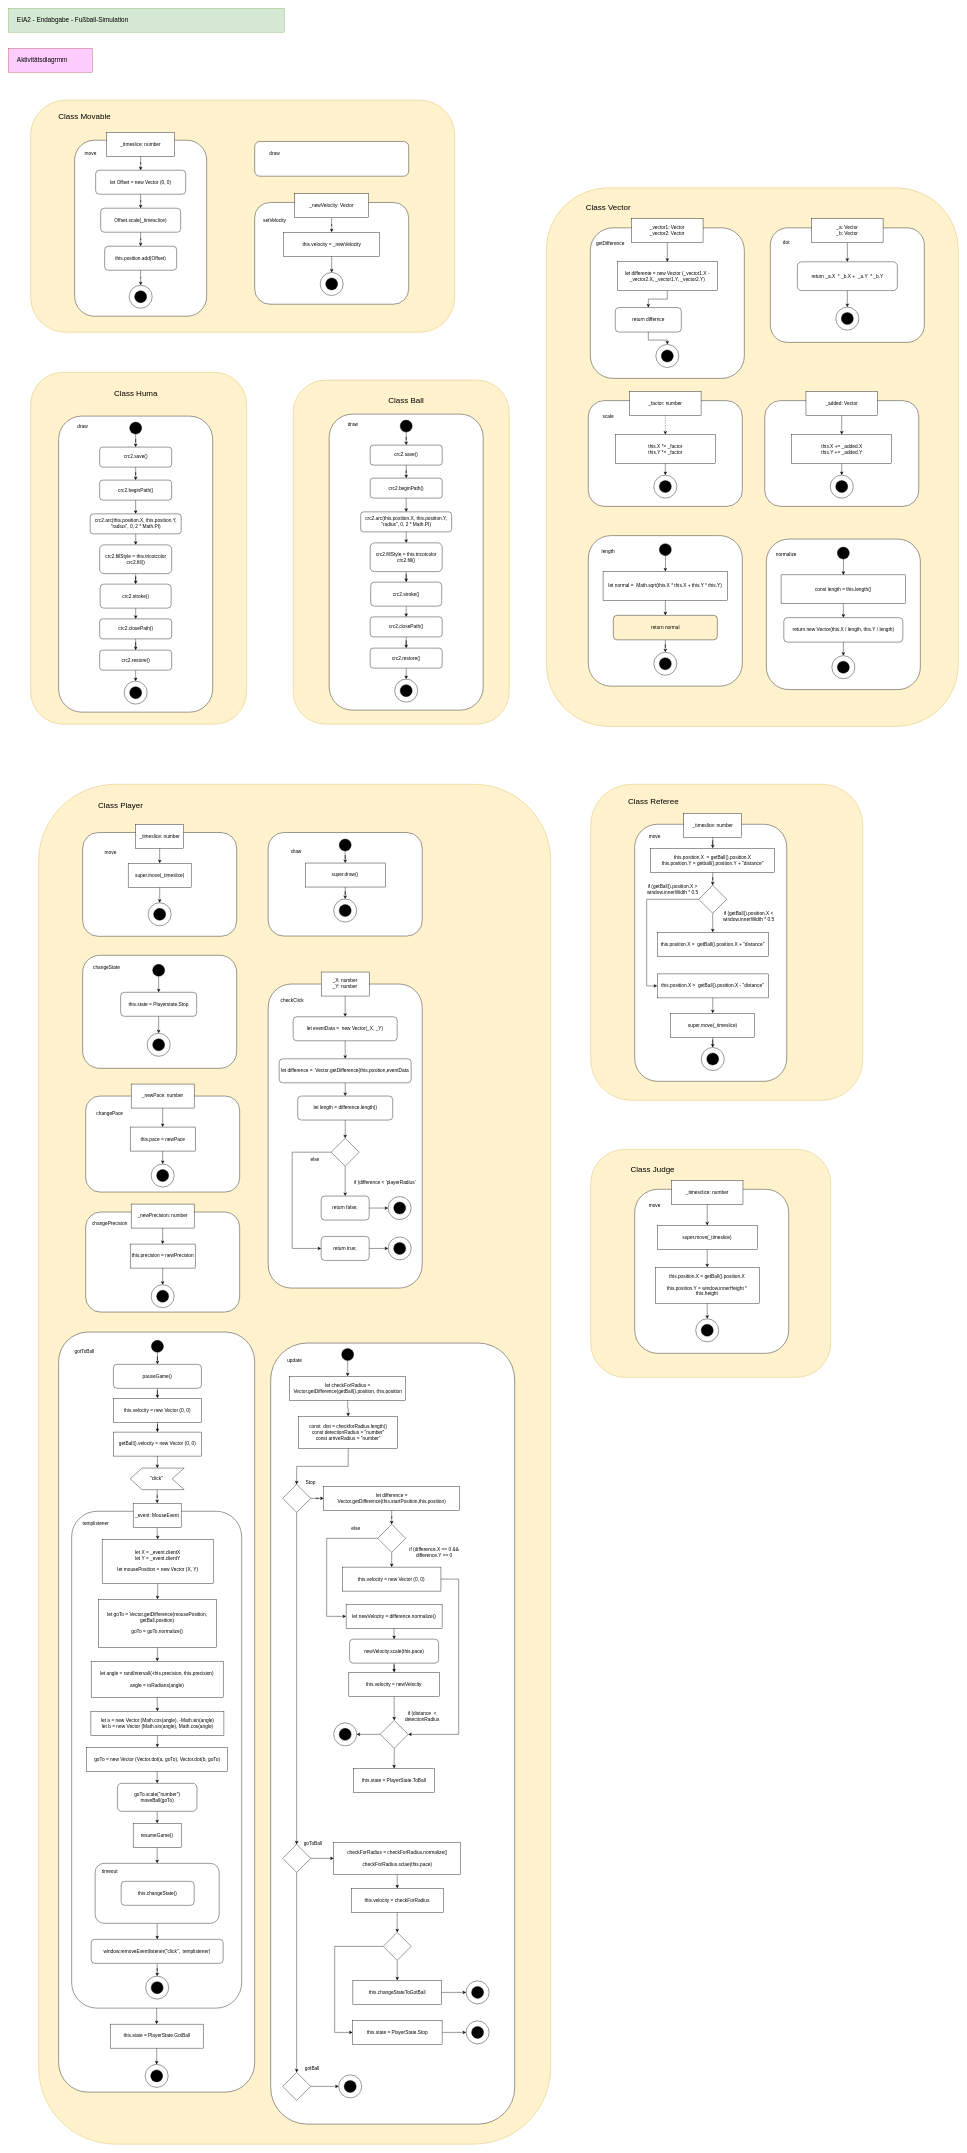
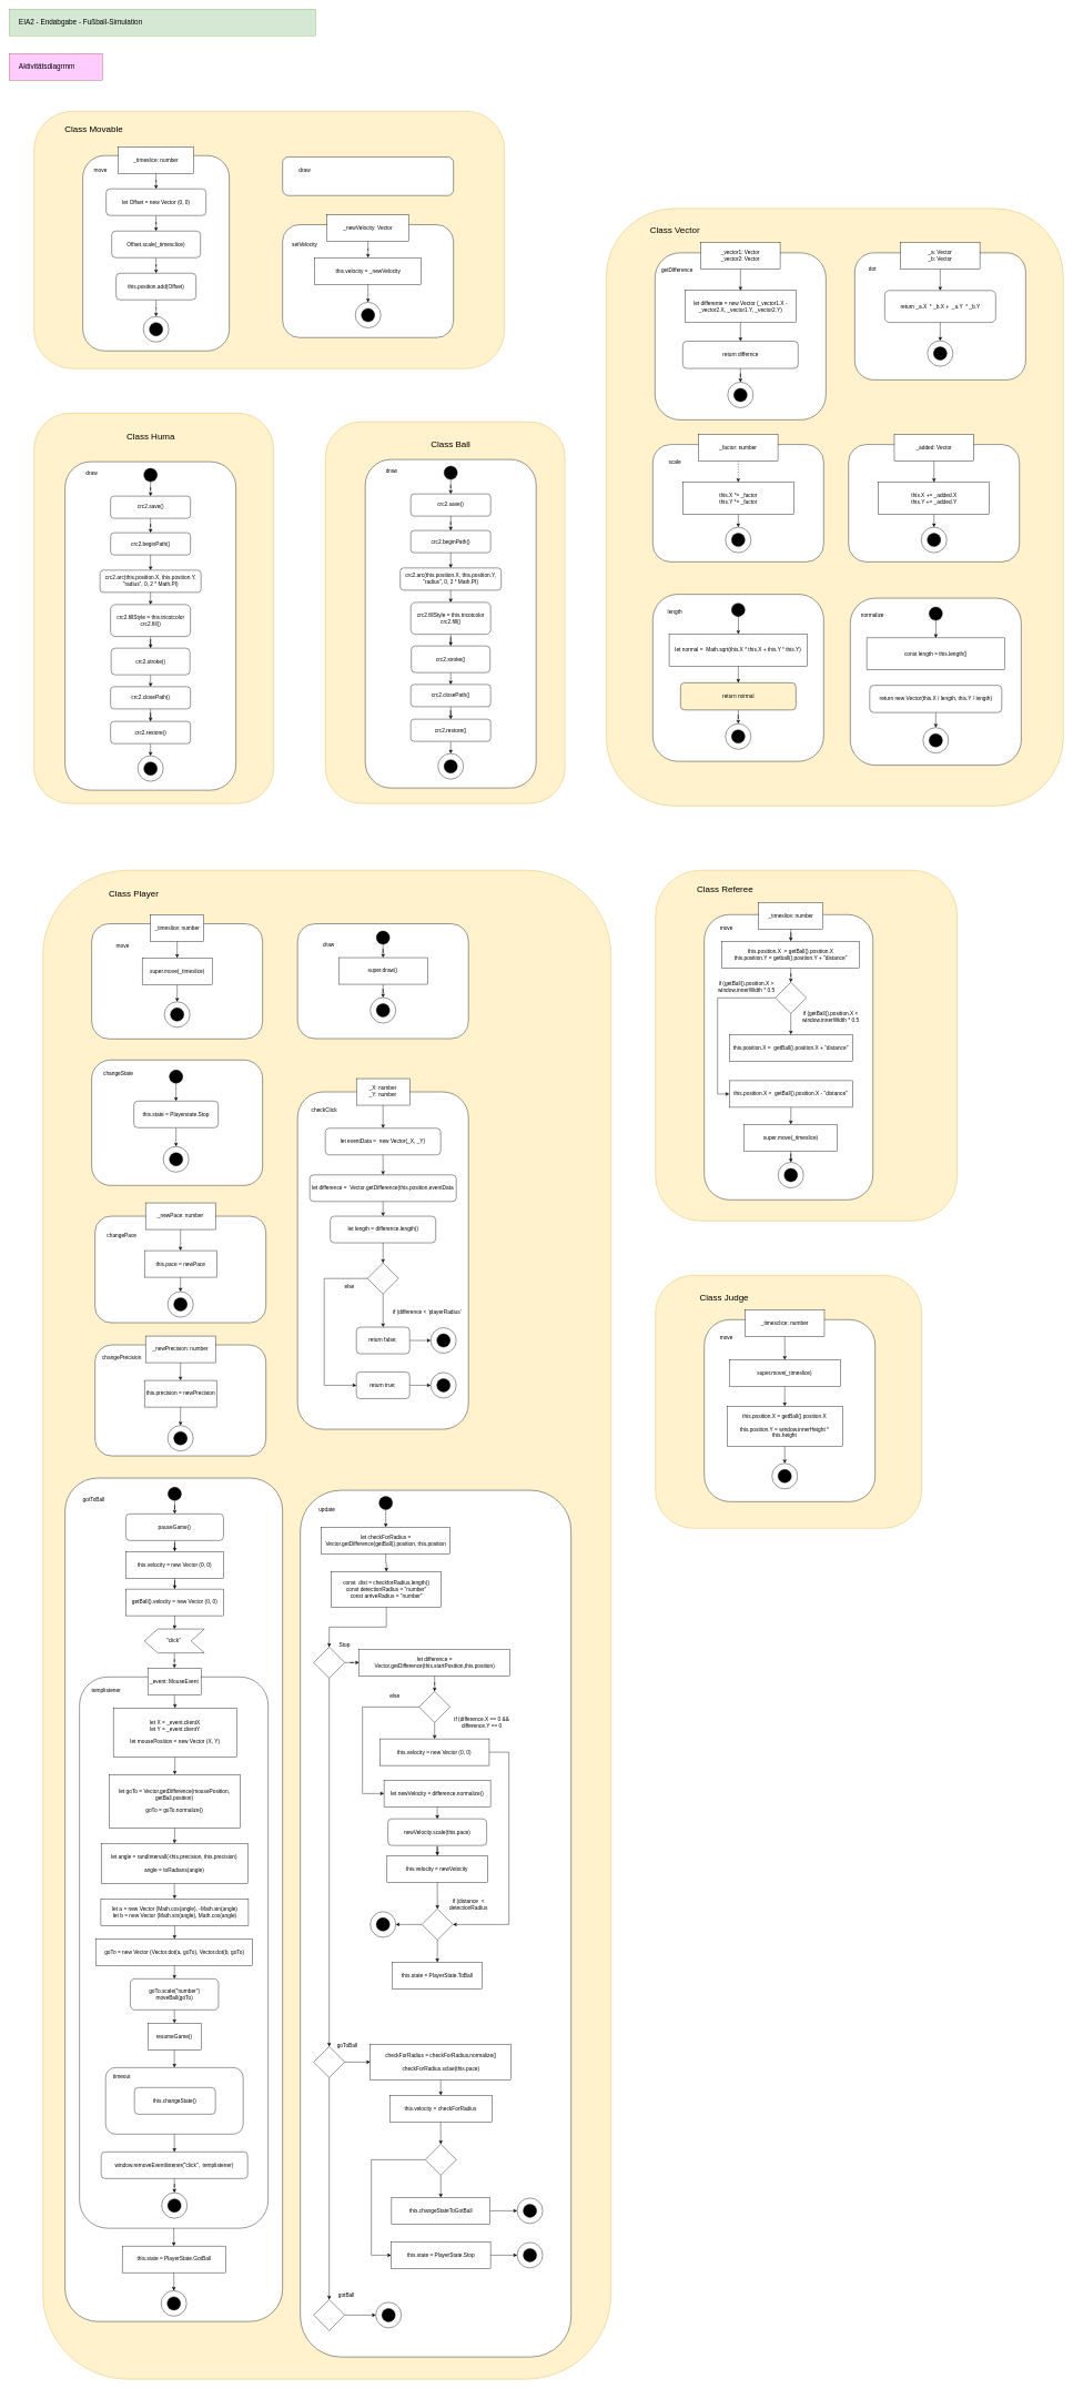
- <mxCell id="274" value="return differnce" style="rounded=1;whiteSpace=wrap;html=1;fillColor=#ffffff;" vertex="1" parent="1"><mxGeometry x="1537.5" y="768.31" width="165" height="61.25" as="geometry" /></mxCell>
+ <mxCell id="274" value="return differnce" style="rounded=1;whiteSpace=wrap;html=1;fillColor=#ffffff;" vertex="1" parent="1"><mxGeometry x="1537.5" y="768.31" width="260" height="61.25" as="geometry" /></mxCell>
- <mxCell id="318" style="edgeStyle=orthogonalEdgeStyle;rounded=0;orthogonalLoop=1;jettySize=auto;html=1;" edge="1" parent="1" source="319" target="317"><mxGeometry relative="1" as="geometry" /></mxCell>
